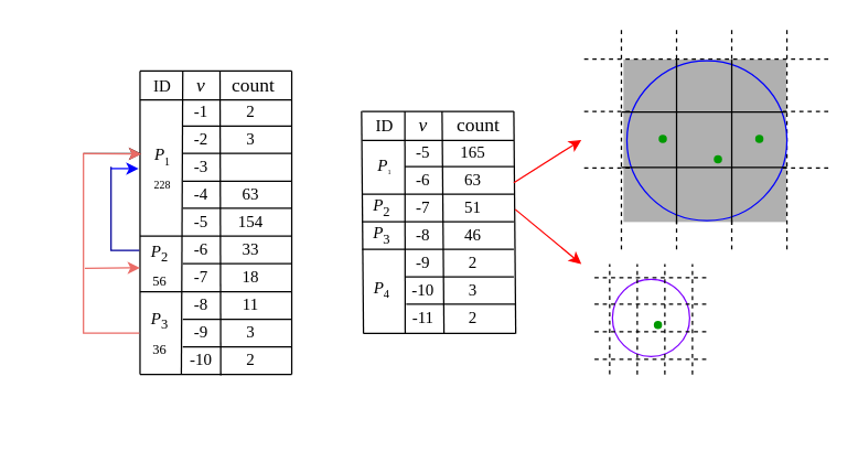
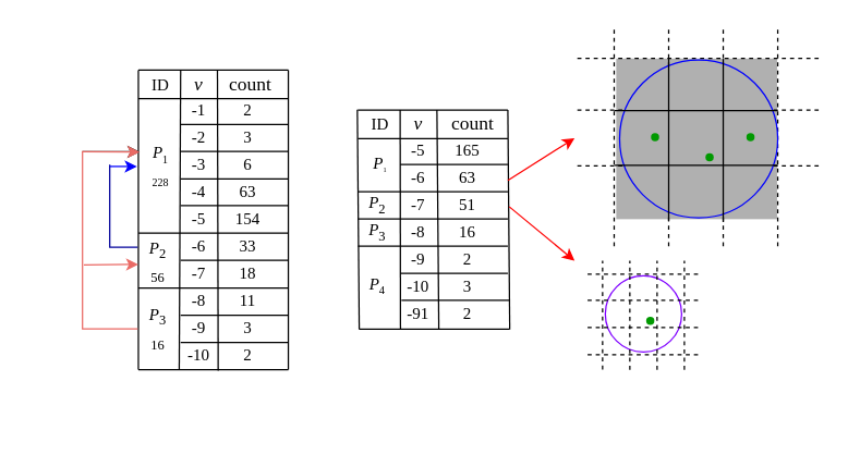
+ <mxCell id="23" value="&lt;font face=&quot;Times New Roman&quot;&gt;6&lt;/font&gt;" style="text;html=1;align=center;verticalAlign=middle;resizable=0;points=[];autosize=1;strokeColor=none;" parent="1" vertex="1"><mxGeometry x="171" y="111" width="20" height="20" as="geometry" /></mxCell>
- <mxCell id="61" value="&lt;font face=&quot;Times New Roman&quot;&gt;46&lt;/font&gt;" style="text;html=1;align=center;verticalAlign=middle;resizable=0;points=[];autosize=1;strokeColor=none;" parent="1" vertex="1"><mxGeometry x="327" y="160.3" width="30" height="20" as="geometry" /></mxCell>
+ <mxCell id="61" value="&lt;font face=&quot;Times New Roman&quot;&gt;16&lt;/font&gt;" style="text;html=1;align=center;verticalAlign=middle;resizable=0;points=[];autosize=1;strokeColor=none;" parent="1" vertex="1"><mxGeometry x="327" y="160.3" width="30" height="20" as="geometry" /></mxCell>
- <mxCell id="68" value="&lt;font face=&quot;Times New Roman&quot;&gt;-11&lt;/font&gt;" style="text;html=1;align=center;verticalAlign=middle;resizable=0;points=[];autosize=1;strokeColor=none;" parent="1" vertex="1"><mxGeometry x="291" y="220.3" width="30" height="20" as="geometry" /></mxCell>
+ <mxCell id="68" value="&lt;font face=&quot;Times New Roman&quot;&gt;-91&lt;/font&gt;" style="text;html=1;align=center;verticalAlign=middle;resizable=0;points=[];autosize=1;strokeColor=none;" parent="1" vertex="1"><mxGeometry x="291" y="220.3" width="30" height="20" as="geometry" /></mxCell>
- <mxCell id="36" value="&lt;font style=&quot;font-size: 12px&quot; face=&quot;Times New Roman&quot;&gt;&lt;i&gt;P&lt;/i&gt;&lt;sub&gt;3&lt;br&gt;36&lt;br&gt;&lt;/sub&gt;&lt;/font&gt;" style="text;html=1;align=center;verticalAlign=middle;resizable=0;points=[];autosize=1;strokeColor=none;" parent="1" vertex="1"><mxGeometry x="100" y="221" width="30" height="40" as="geometry" /></mxCell>
+ <mxCell id="36" value="&lt;font style=&quot;font-size: 12px&quot; face=&quot;Times New Roman&quot;&gt;&lt;i&gt;P&lt;/i&gt;&lt;sub&gt;3&lt;br&gt;16&lt;br&gt;&lt;/sub&gt;&lt;/font&gt;" style="text;html=1;align=center;verticalAlign=middle;resizable=0;points=[];autosize=1;strokeColor=none;" parent="1" vertex="1"><mxGeometry x="100" y="221" width="30" height="40" as="geometry" /></mxCell>
